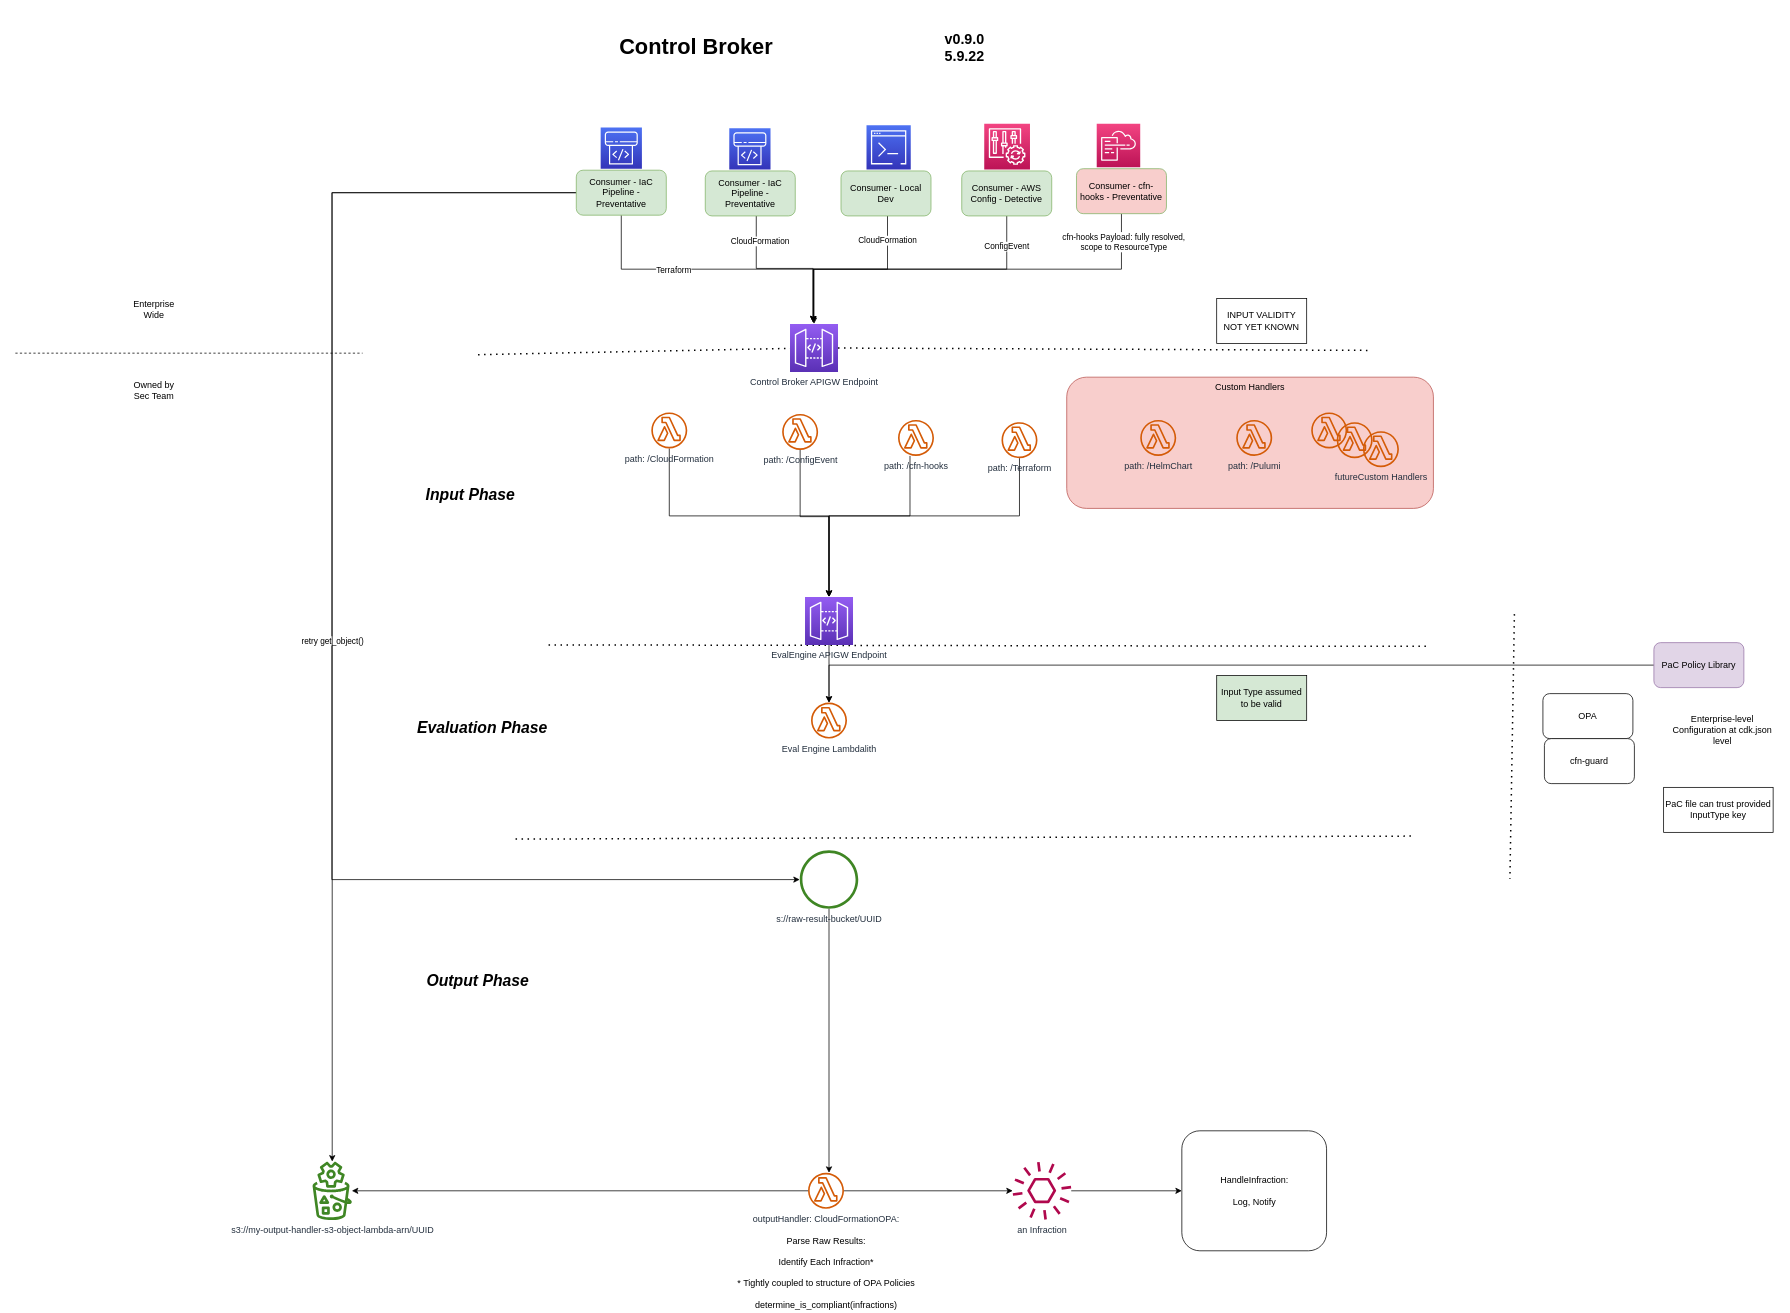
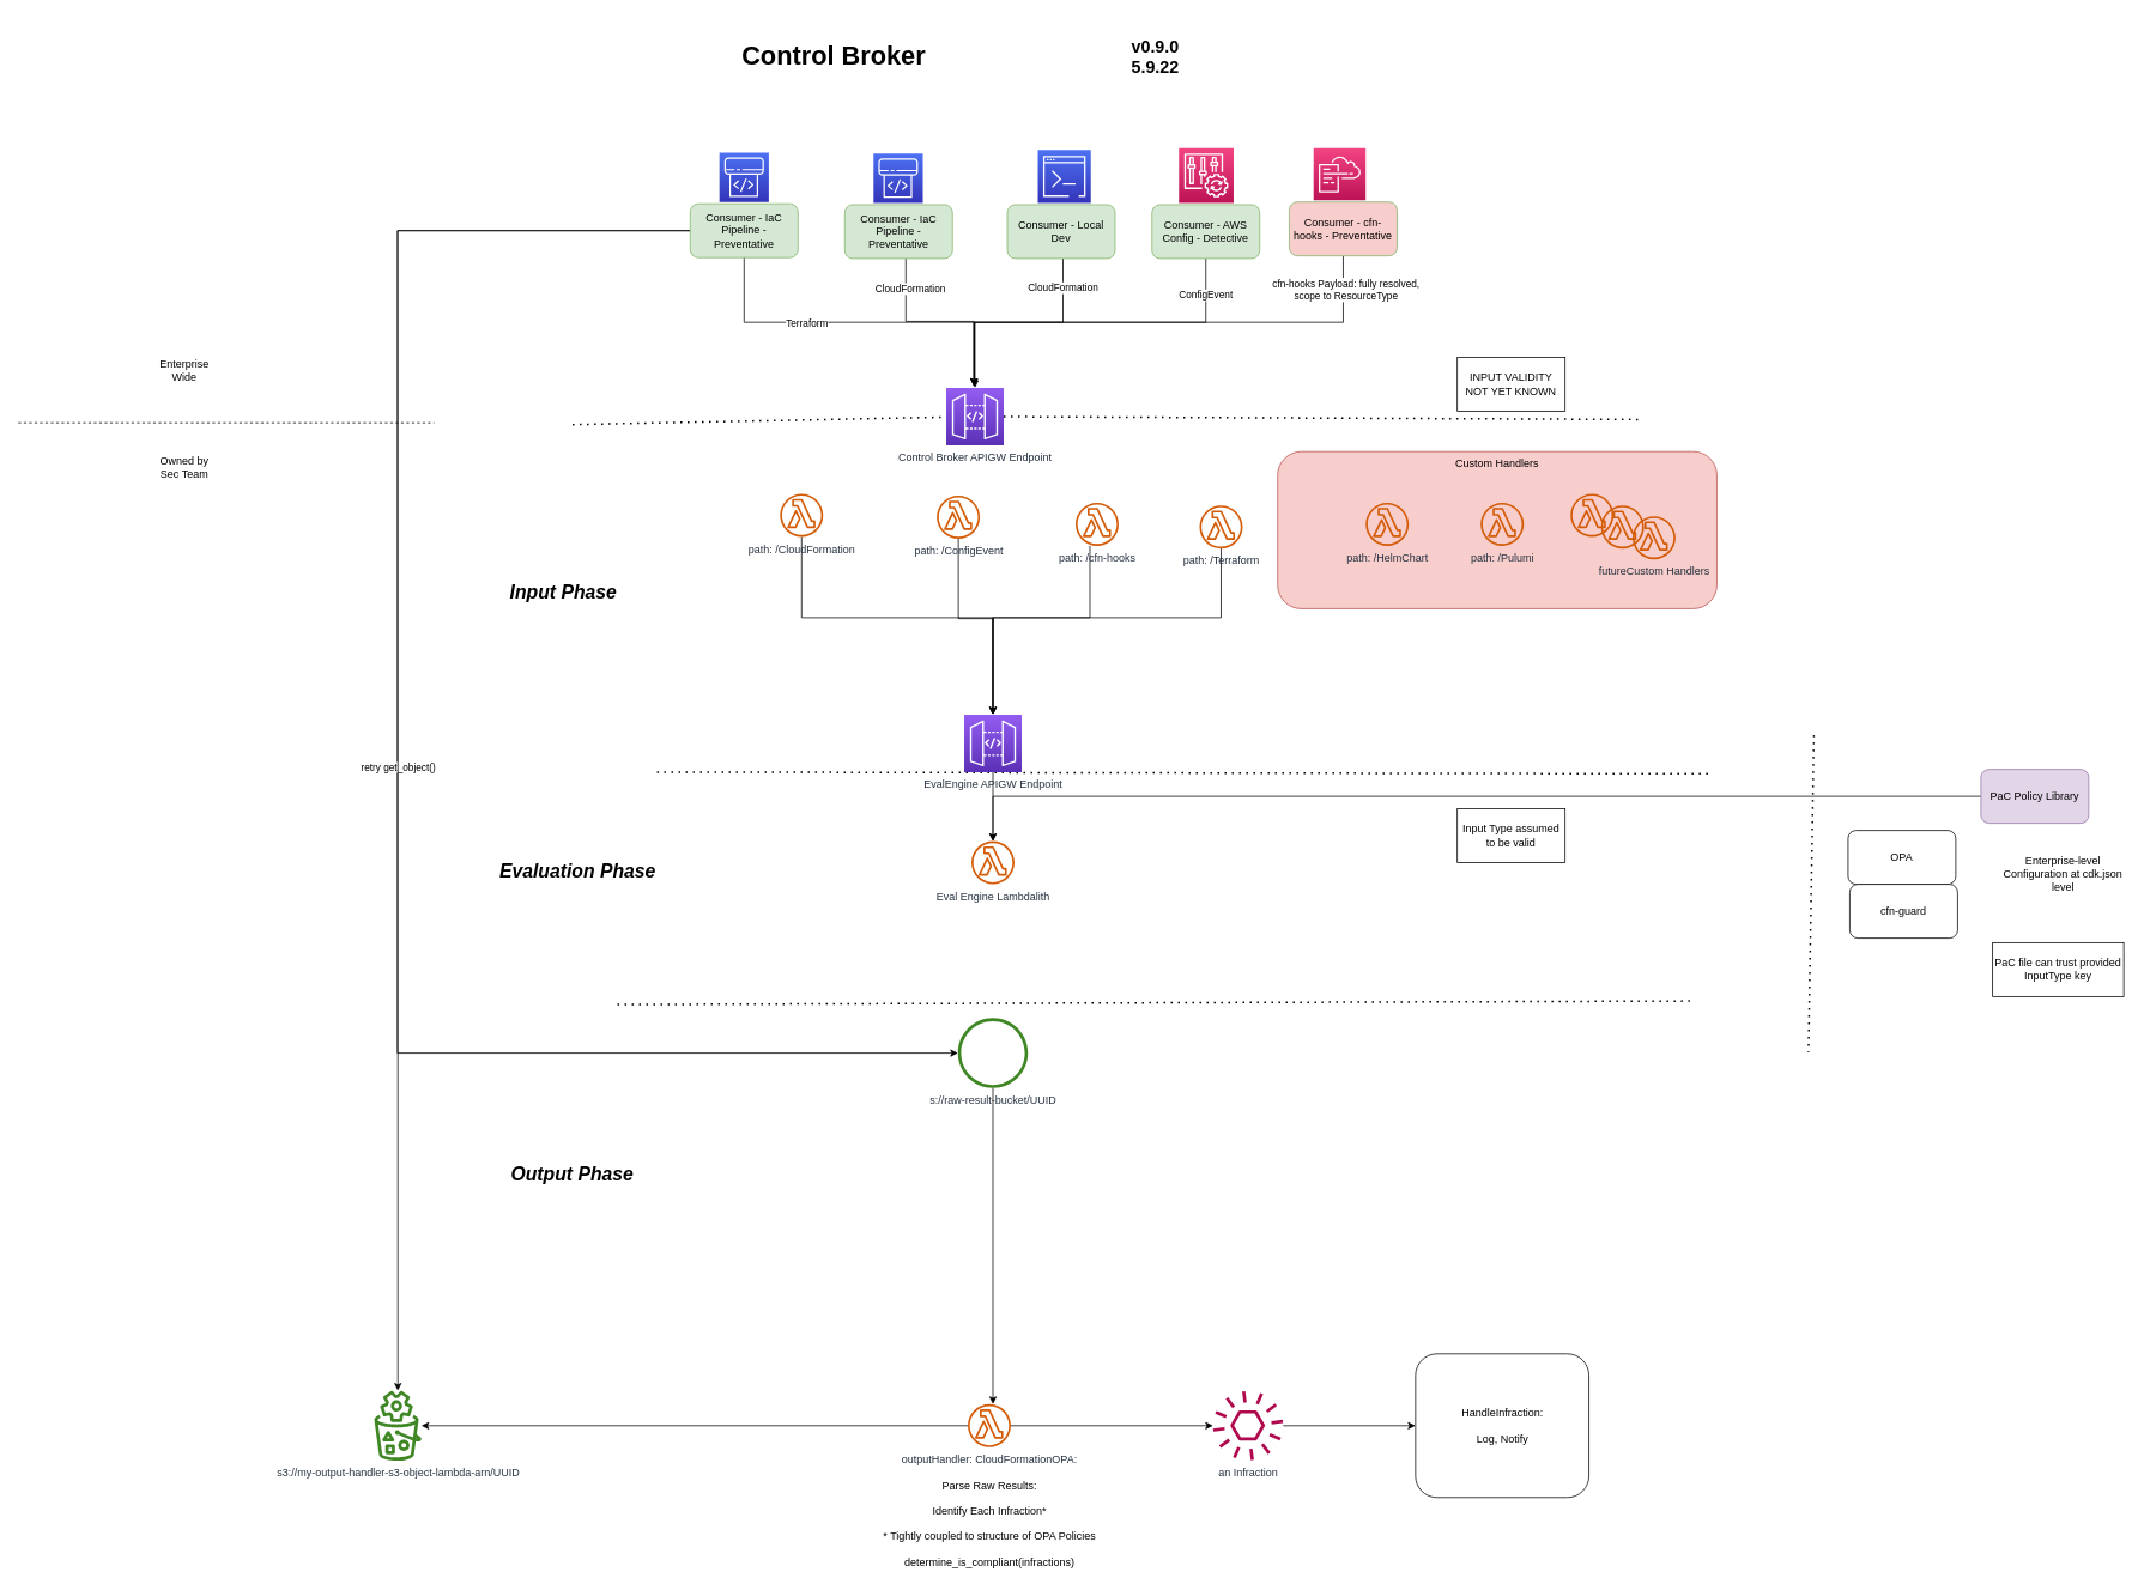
- <mxCell id="10" value="Input Type assumed to be valid" style="rounded=0;whiteSpace=wrap;html=1;fillColor=#d5e8d4;" parent="1" vertex="1"><mxGeometry x="1622" y="900" width="120" height="60" as="geometry" /></mxCell>
+ <mxCell id="10" value="Input Type assumed to be valid" style="rounded=0;whiteSpace=wrap;html=1;" parent="1" vertex="1"><mxGeometry x="1622" y="900" width="120" height="60" as="geometry" /></mxCell>
